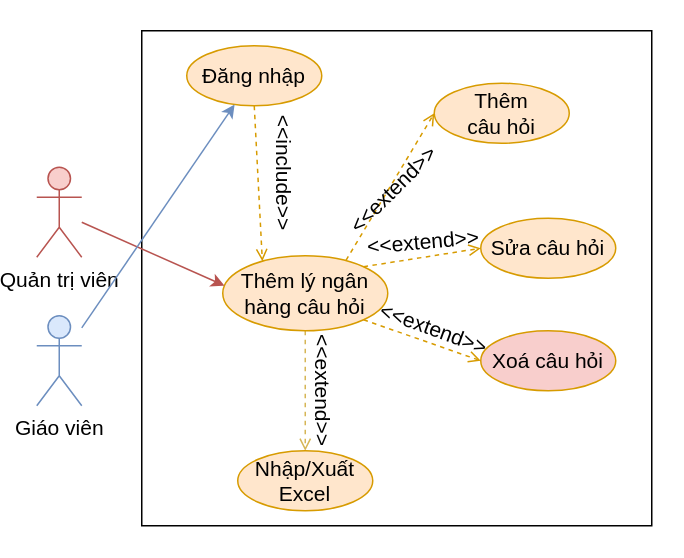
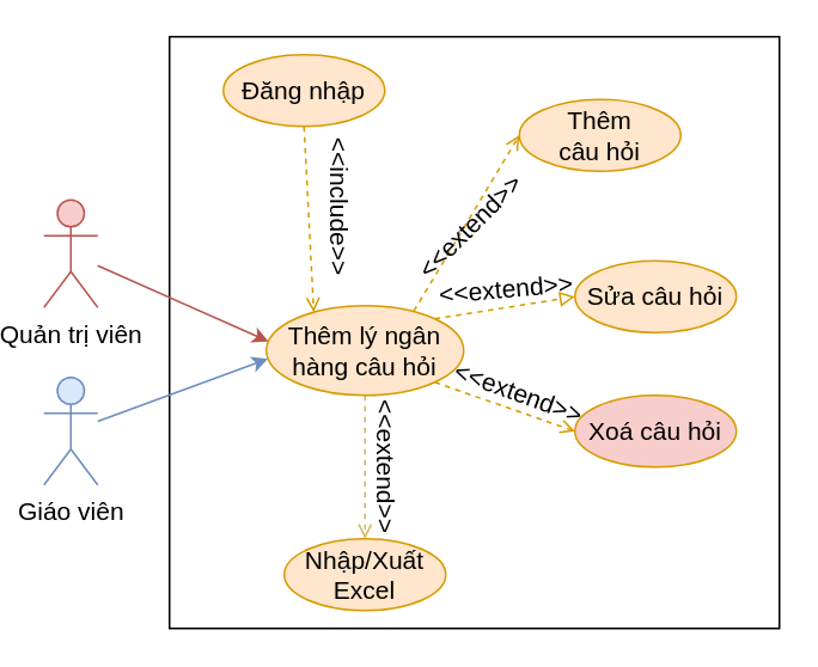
- <mxCell id="19" style="rounded=0;orthogonalLoop=1;jettySize=auto;html=1;fillColor=#dae8fc;strokeColor=#6c8ebf;" parent="1" source="20" target="17" edge="1"><mxGeometry relative="1" as="geometry" /></mxCell>
+ <mxCell id="19" style="rounded=0;orthogonalLoop=1;jettySize=auto;html=1;entryX=0.008;entryY=0.593;entryDx=0;entryDy=0;fillColor=#dae8fc;strokeColor=#6c8ebf;entryPerimeter=0;" parent="1" source="20" target="4" edge="1"><mxGeometry relative="1" as="geometry" /></mxCell>
- <mxCell id="6" style="rounded=0;orthogonalLoop=1;jettySize=auto;html=1;entryX=0;entryY=0.5;entryDx=0;entryDy=0;fillColor=#ffe6cc;strokeColor=#d79b00;exitX=1;exitY=0;exitDx=0;exitDy=0;dashed=1;fontSize=14;endArrow=open;endFill=0;" parent="1" source="4" target="9" edge="1"><mxGeometry relative="1" as="geometry"><mxPoint x="246" y="160" as="sourcePoint" /></mxGeometry></mxCell>
+ <mxCell id="6" style="rounded=0;orthogonalLoop=1;jettySize=auto;html=1;entryX=0;entryY=0.5;entryDx=0;entryDy=0;fillColor=#ffe6cc;strokeColor=#d79b00;exitX=1;exitY=0;exitDx=0;exitDy=0;dashed=1;fontSize=14;endArrow=block;endFill=0;" parent="1" source="4" target="9" edge="1"><mxGeometry relative="1" as="geometry"><mxPoint x="246" y="160" as="sourcePoint" /></mxGeometry></mxCell>
